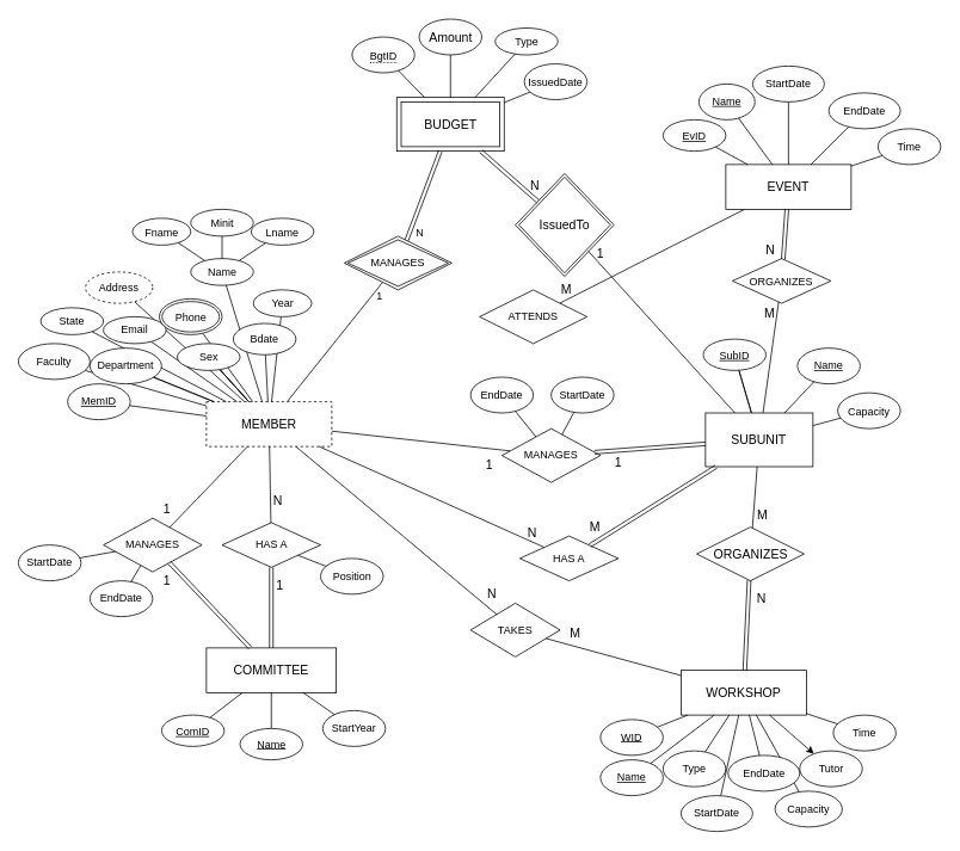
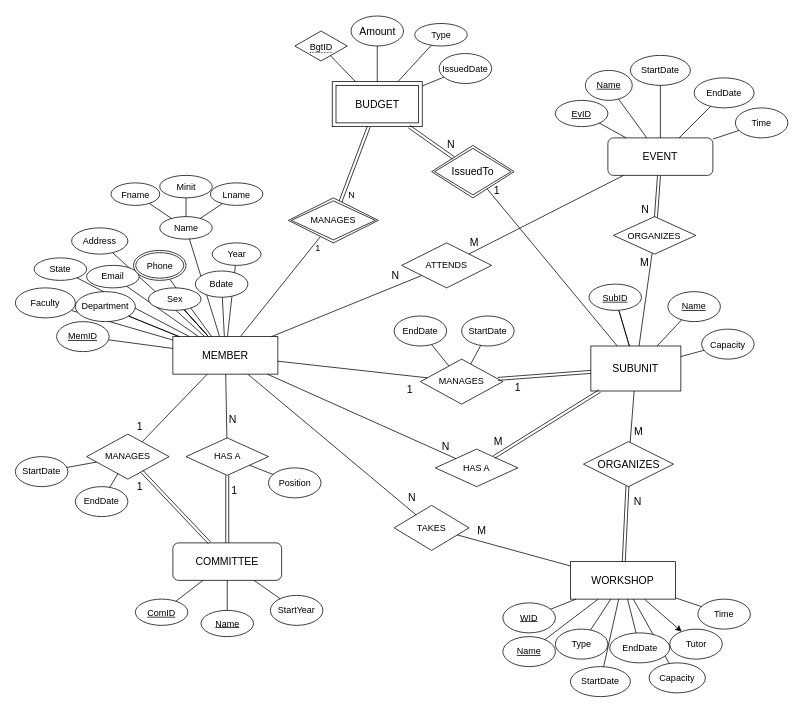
- <mxCell id="119" value="&lt;span style=&quot;border-bottom: 1px dotted&quot;&gt;&lt;font style=&quot;font-size: 12px&quot;&gt;BgtID&lt;/font&gt;&lt;/span&gt;" style="ellipse;whiteSpace=wrap;html=1;align=center;fontSize=14;" parent="1" vertex="1"><mxGeometry x="392.68" y="40.5" width="69.82" height="40" as="geometry" /></mxCell>
+ <mxCell id="119" value="&lt;span style=&quot;border-bottom: 1px dotted&quot;&gt;&lt;font style=&quot;font-size: 12px&quot;&gt;BgtID&lt;/font&gt;&lt;/span&gt;" style="rhombus;whiteSpace=wrap;html=1;align=center;fontSize=14;" parent="1" vertex="1"><mxGeometry x="392.68" y="40.5" width="69.82" height="40" as="geometry" /></mxCell>
- <mxCell id="42" value="&lt;font style=&quot;font-size: 14px&quot;&gt;EVENT&lt;/font&gt;" style="whiteSpace=wrap;html=1;align=center;fontSize=12;" parent="1" vertex="1"><mxGeometry x="810" y="183" width="140" height="50" as="geometry" /></mxCell>
+ <mxCell id="42" value="&lt;font style=&quot;font-size: 14px&quot;&gt;EVENT&lt;/font&gt;" style="whiteSpace=wrap;html=1;align=center;fontSize=12;rounded=1;" parent="1" vertex="1"><mxGeometry x="810" y="183" width="140" height="50" as="geometry" /></mxCell>
- <mxCell id="114" value="IssuedTo" style="shape=rhombus;double=1;perimeter=rhombusPerimeter;whiteSpace=wrap;html=1;align=center;fontSize=14;" parent="1" vertex="1"><mxGeometry x="575" y="193" width="110" height="115" as="geometry" /></mxCell>
+ <mxCell id="114" value="IssuedTo" style="shape=rhombus;double=1;perimeter=rhombusPerimeter;whiteSpace=wrap;html=1;align=center;fontSize=14;" parent="1" vertex="1"><mxGeometry x="575" y="193" width="110" height="70" as="geometry" /></mxCell>
- <mxCell id="13" value="Address" style="ellipse;whiteSpace=wrap;html=1;dashed=1;" parent="1" vertex="1"><mxGeometry x="95" y="303" width="75" height="35" as="geometry" /></mxCell>
+ <mxCell id="13" value="Address" style="ellipse;whiteSpace=wrap;html=1;" parent="1" vertex="1"><mxGeometry x="95" y="303" width="75" height="35" as="geometry" /></mxCell>
+ <mxCell id="91" value="" style="endArrow=none;html=1;rounded=0;fontSize=12;" parent="1" source="4" target="87" edge="1"><mxGeometry relative="1" as="geometry"><mxPoint x="540" y="378" as="sourcePoint" /><mxPoint x="700" y="378" as="targetPoint" /></mxGeometry></mxCell>
+ <mxCell id="92" value="&lt;font style=&quot;font-size: 14px&quot;&gt;N&lt;/font&gt;" style="resizable=0;html=1;align=right;verticalAlign=bottom;fontSize=12;" parent="91" connectable="0" vertex="1"><mxGeometry x="1" relative="1" as="geometry"><mxPoint x="-30" y="10" as="offset" /></mxGeometry></mxCell>
- <mxCell id="4" value="&lt;font style=&quot;font-size: 14px&quot;&gt;MEMBER&lt;/font&gt;" style="rounded=0;whiteSpace=wrap;html=1;dashed=1;" parent="1" vertex="1"><mxGeometry x="230" y="448" width="140" height="50" as="geometry" /></mxCell>
+ <mxCell id="4" value="&lt;font style=&quot;font-size: 14px&quot;&gt;MEMBER&lt;/font&gt;" style="rounded=0;whiteSpace=wrap;html=1;" parent="1" vertex="1"><mxGeometry x="230" y="448" width="140" height="50" as="geometry" /></mxCell>
- <mxCell id="35" value="&lt;font style=&quot;font-size: 14px&quot;&gt;COMMITTEE&lt;/font&gt;" style="whiteSpace=wrap;html=1;align=center;fontSize=12;" parent="1" vertex="1"><mxGeometry x="230" y="723" width="145" height="50" as="geometry" /></mxCell>
+ <mxCell id="35" value="&lt;font style=&quot;font-size: 14px&quot;&gt;COMMITTEE&lt;/font&gt;" style="whiteSpace=wrap;html=1;align=center;fontSize=12;rounded=1;" parent="1" vertex="1"><mxGeometry x="230" y="723" width="145" height="50" as="geometry" /></mxCell>
